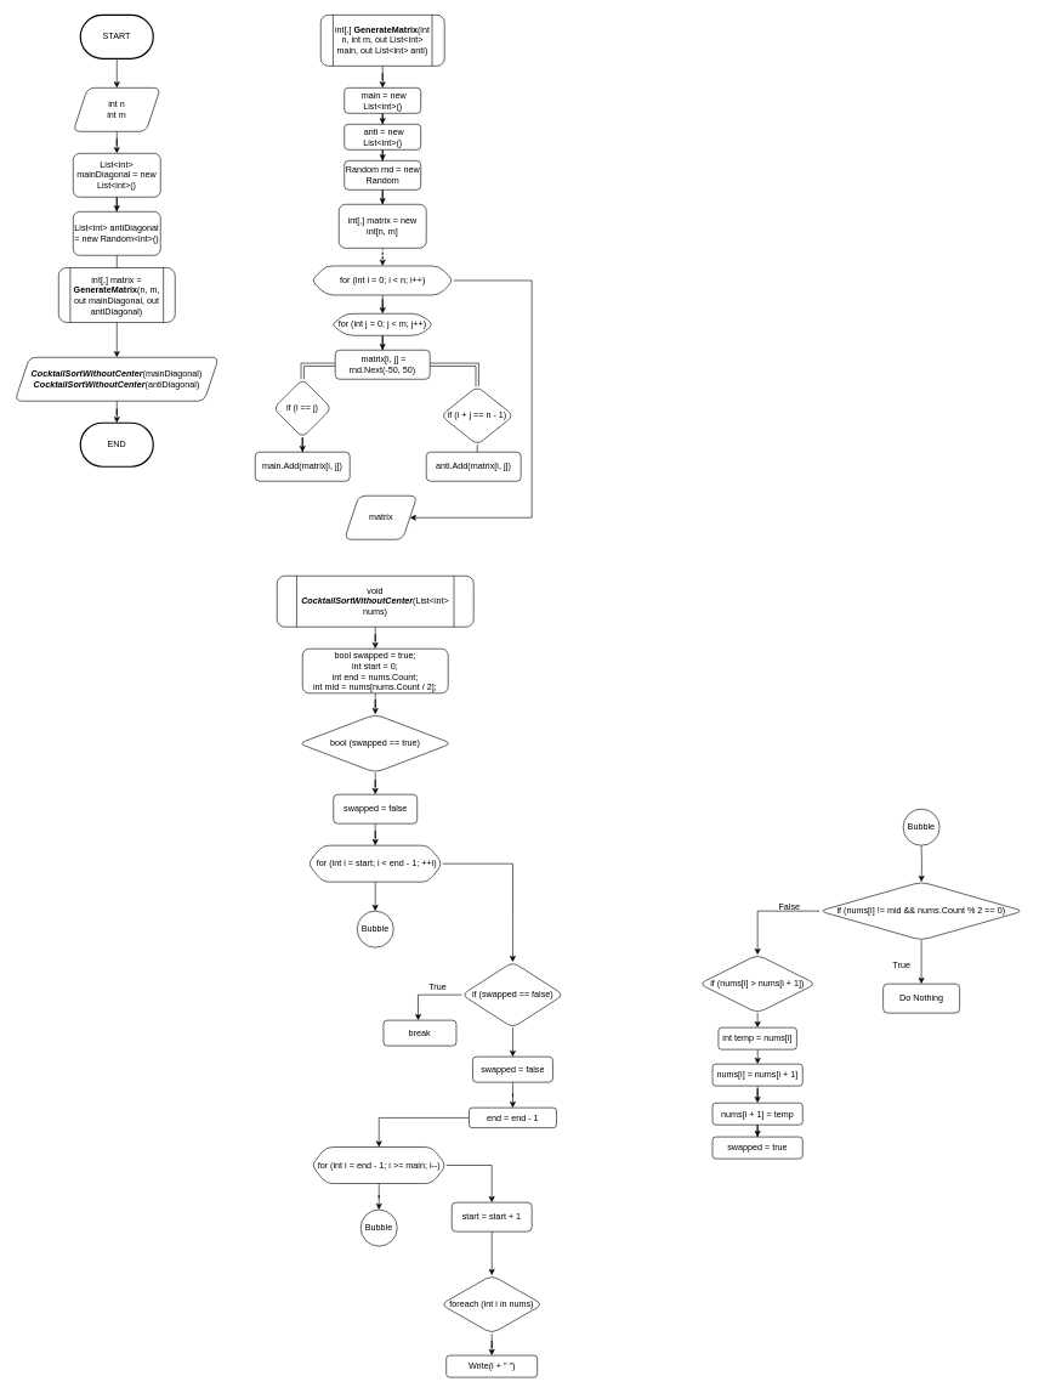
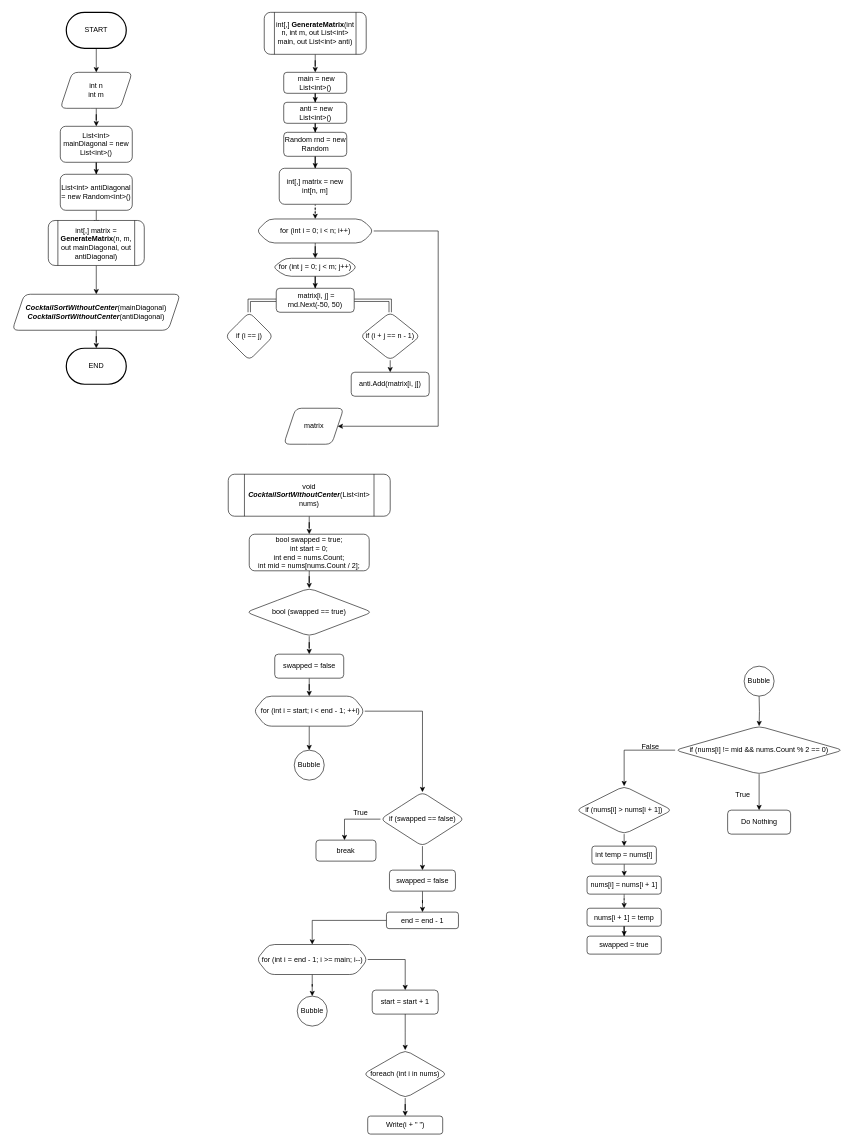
- <mxCell id="34" value="if (i + j == n - 1)" style="rhombus;whiteSpace=wrap;html=1;rounded=1;" vertex="1" parent="1"><mxGeometry x="605" y="530" width="100" height="80" as="geometry" /></mxCell>
+ <mxCell id="34" value="if (i + j == n - 1)" style="rhombus;whiteSpace=wrap;html=1;rounded=1;" vertex="1" parent="1"><mxGeometry x="600" y="520" width="100" height="80" as="geometry" /></mxCell>
- <mxCell id="30" value="" style="edgeStyle=orthogonalEdgeStyle;rounded=0;orthogonalLoop=1;jettySize=auto;html=1;" edge="1" parent="1" source="31" target="32"><mxGeometry relative="1" as="geometry" /></mxCell>
- <mxCell id="32" value="main.Add(matrix[i, j])" style="whiteSpace=wrap;html=1;rounded=1;" vertex="1" parent="1"><mxGeometry x="350" y="620" width="130" height="40" as="geometry" /></mxCell>
- <mxCell id="58" value="" style="edgeStyle=orthogonalEdgeStyle;rounded=0;orthogonalLoop=1;jettySize=auto;html=1;" edge="1" parent="1" source="59" target="61"><mxGeometry relative="1" as="geometry" /></mxCell>
+ <mxCell id="58" value="" style="edgeStyle=orthogonalEdgeStyle;rounded=0;orthogonalLoop=1;jettySize=auto;html=1;dashed=1;" edge="1" parent="1" source="59" target="61"><mxGeometry relative="1" as="geometry" /></mxCell>
